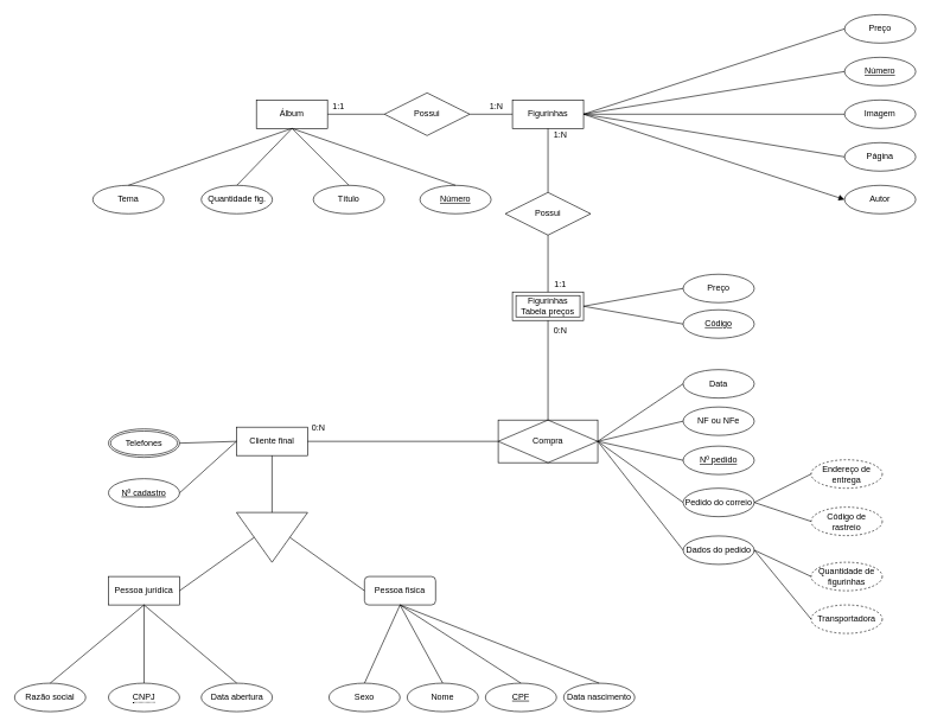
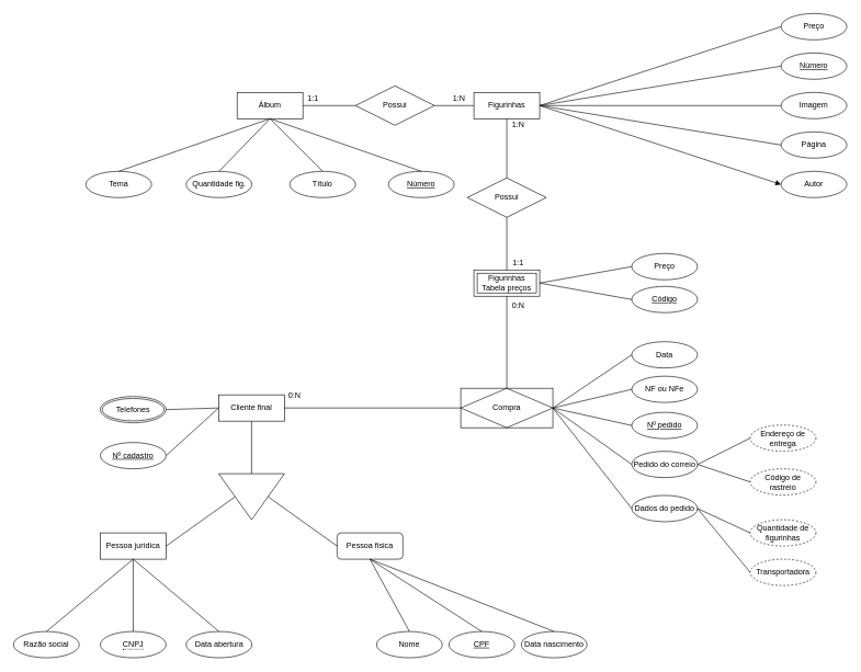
- <mxCell id="55" value="" style="endArrow=none;html=1;rounded=0;fontSize=12;entryX=0.5;entryY=1;entryDx=0;entryDy=0;exitX=0.5;exitY=0;exitDx=0;exitDy=0;" edge="1" parent="1" source="54" target="35"><mxGeometry width="50" height="50" relative="1" as="geometry"><mxPoint x="522" y="940" as="sourcePoint" /><mxPoint x="572" y="890" as="targetPoint" /></mxGeometry></mxCell>
- <mxCell id="54" value="Sexo" style="ellipse;whiteSpace=wrap;html=1;align=center;" vertex="1" parent="1"><mxGeometry x="462" y="960" width="100" height="40" as="geometry" /></mxCell>
